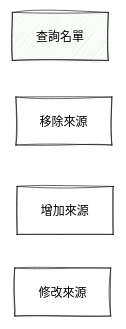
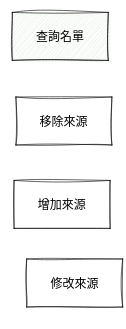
- <mxCell id="4" value="增加來源" style="rounded=0;whiteSpace=wrap;html=1;sketch=1;hachureGap=4;jiggle=2;curveFitting=1;fontFamily=Architects Daughter;fontSource=https%3A%2F%2Ffonts.googleapis.com%2Fcss%3Ffamily%3DArchitects%2BDaughter;fontSize=20;" vertex="1" parent="1"><mxGeometry x="28" y="310" width="160" height="80" as="geometry" /></mxCell>
+ <mxCell id="4" value="增加來源" style="rounded=0;whiteSpace=wrap;html=1;sketch=1;hachureGap=4;jiggle=2;curveFitting=1;fontFamily=Architects Daughter;fontSource=https%3A%2F%2Ffonts.googleapis.com%2Fcss%3Ffamily%3DArchitects%2BDaughter;fontSize=20;" vertex="1" parent="1"><mxGeometry x="23" y="300" width="160" height="80" as="geometry" /></mxCell>
- <mxCell id="5" value="修改來源" style="rounded=0;whiteSpace=wrap;html=1;sketch=1;hachureGap=4;jiggle=2;curveFitting=1;fontFamily=Architects Daughter;fontSource=https%3A%2F%2Ffonts.googleapis.com%2Fcss%3Ffamily%3DArchitects%2BDaughter;fontSize=20;" vertex="1" parent="1"><mxGeometry x="24" y="446" width="160" height="80" as="geometry" /></mxCell>
+ <mxCell id="5" value="修改來源" style="rounded=0;whiteSpace=wrap;html=1;sketch=1;hachureGap=4;jiggle=2;curveFitting=1;fontFamily=Architects Daughter;fontSource=https%3A%2F%2Ffonts.googleapis.com%2Fcss%3Ffamily%3DArchitects%2BDaughter;fontSize=20;" vertex="1" parent="1"><mxGeometry x="44" y="431" width="160" height="80" as="geometry" /></mxCell>
